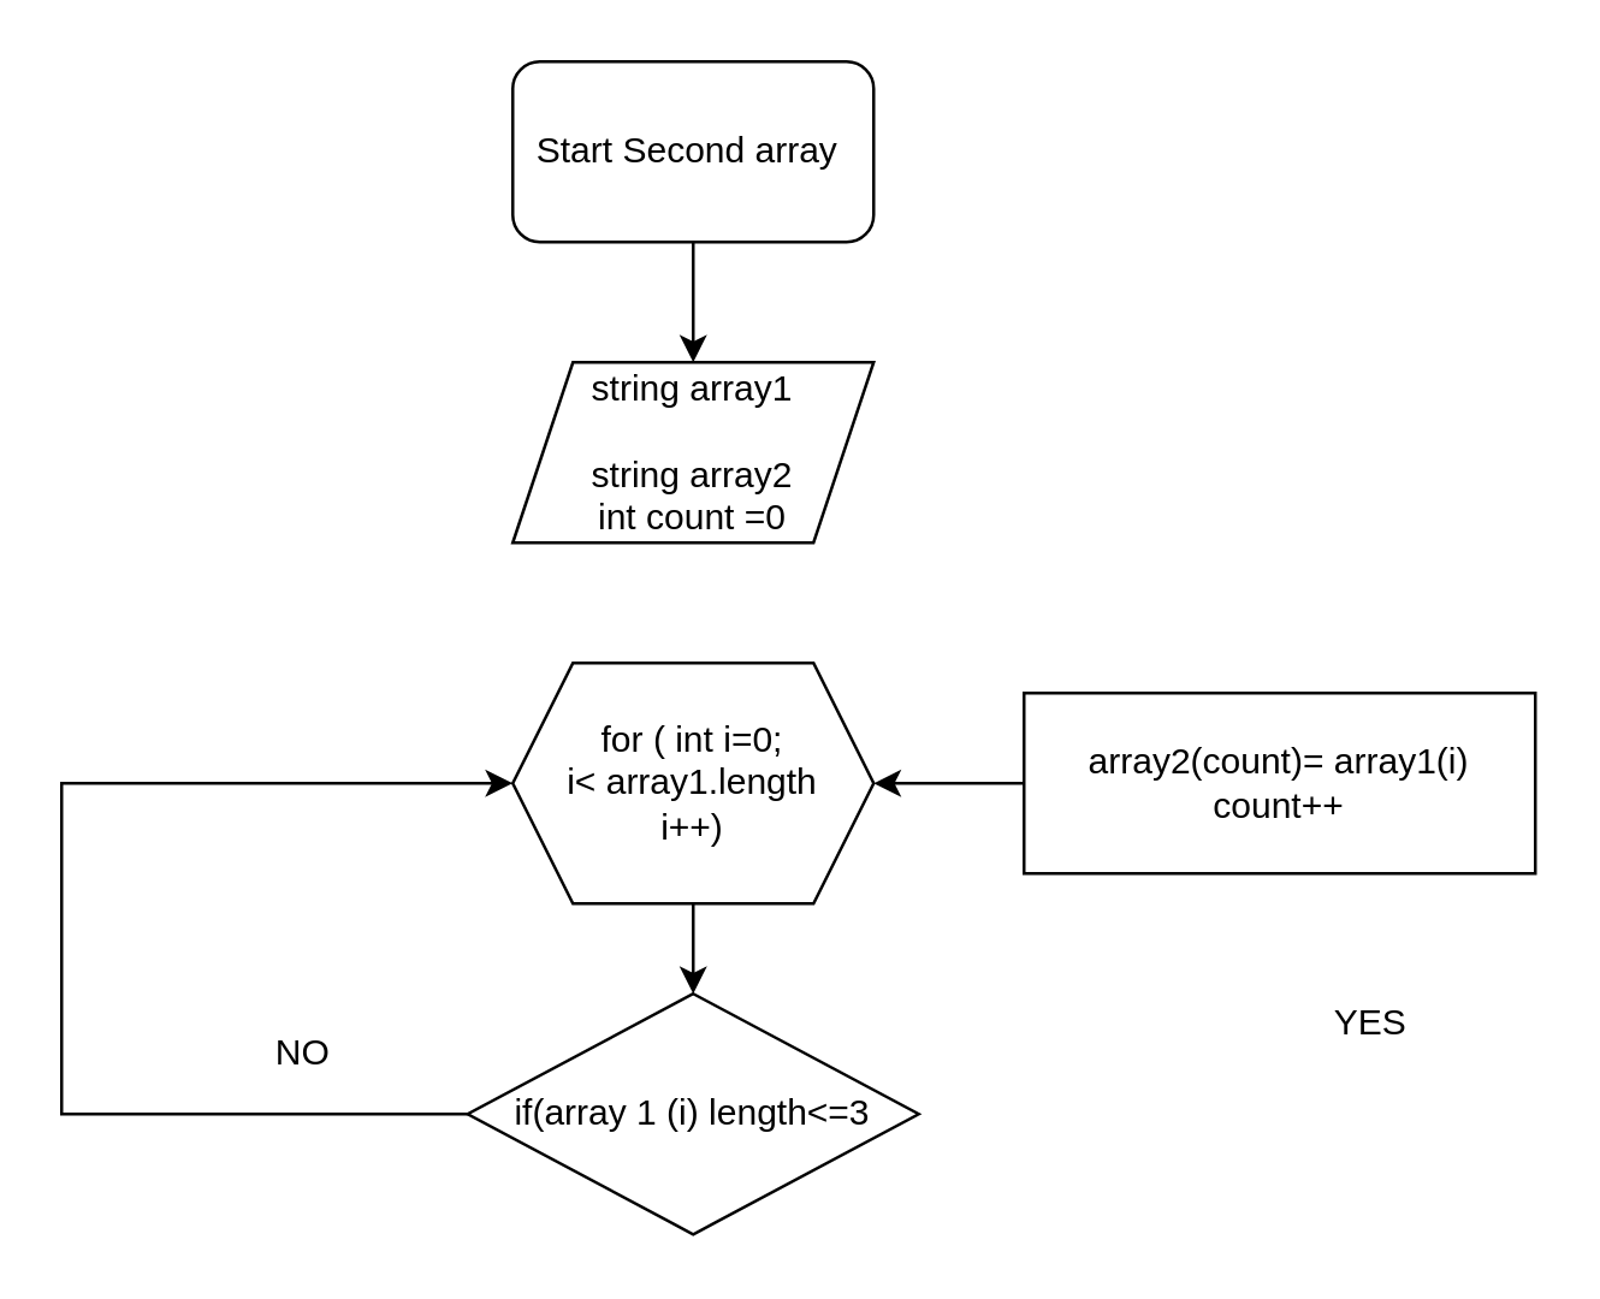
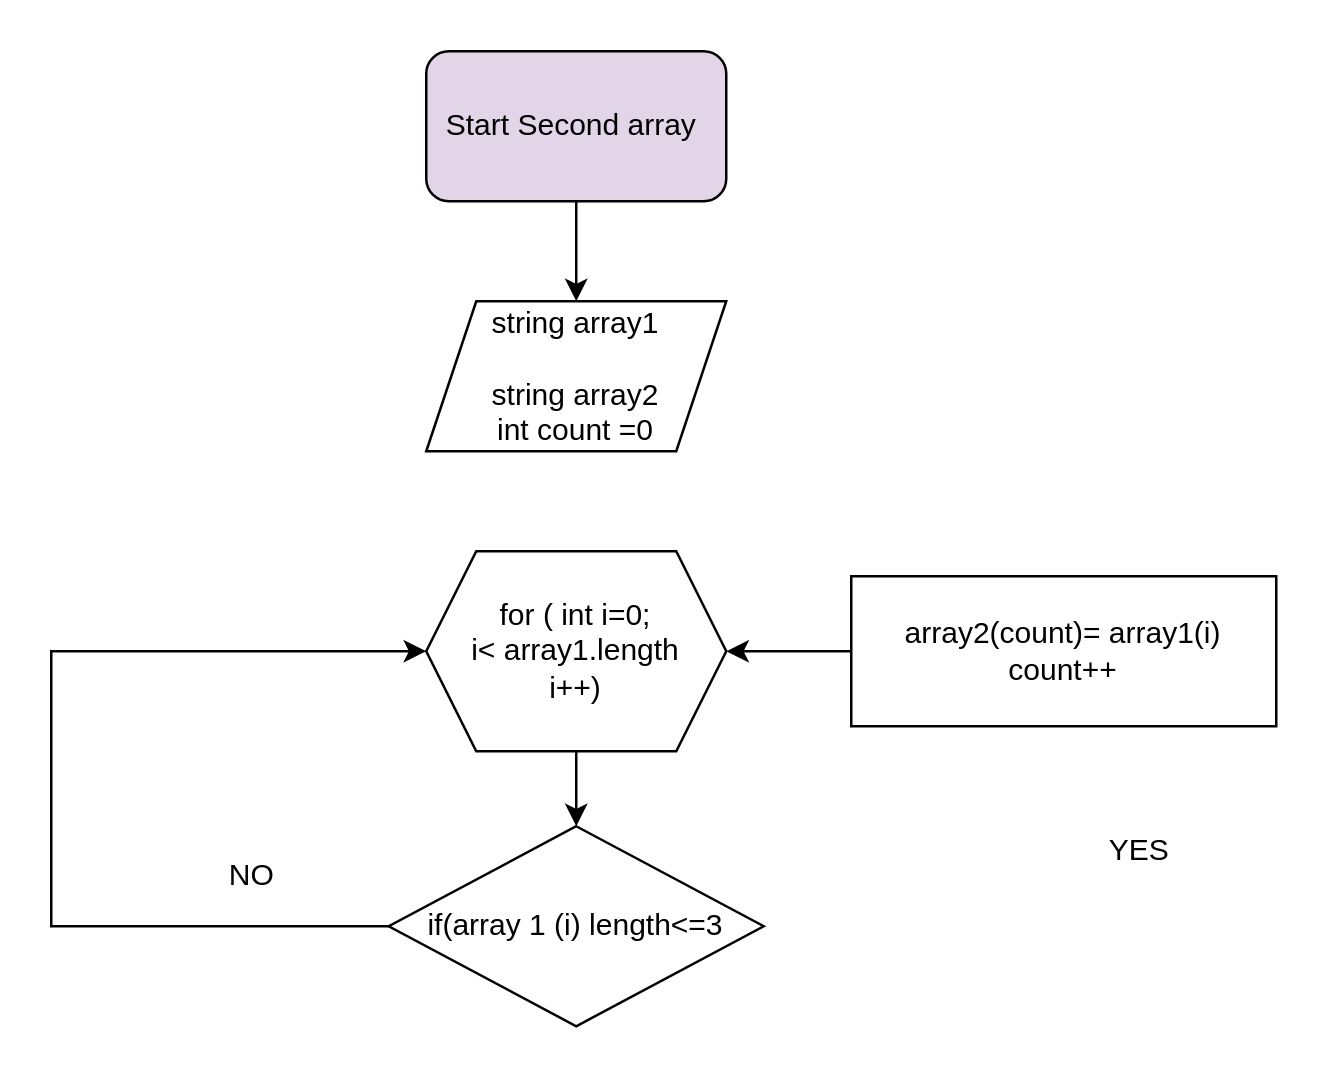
- <mxCell id="3" value="Start Second array&amp;nbsp;" style="rounded=1;whiteSpace=wrap;html=1;" vertex="1" parent="1"><mxGeometry x="170" y="20" width="120" height="60" as="geometry" /></mxCell>
+ <mxCell id="3" value="Start Second array&amp;nbsp;" style="rounded=1;whiteSpace=wrap;html=1;fillColor=#e1d5e7;" vertex="1" parent="1"><mxGeometry x="170" y="20" width="120" height="60" as="geometry" /></mxCell>
